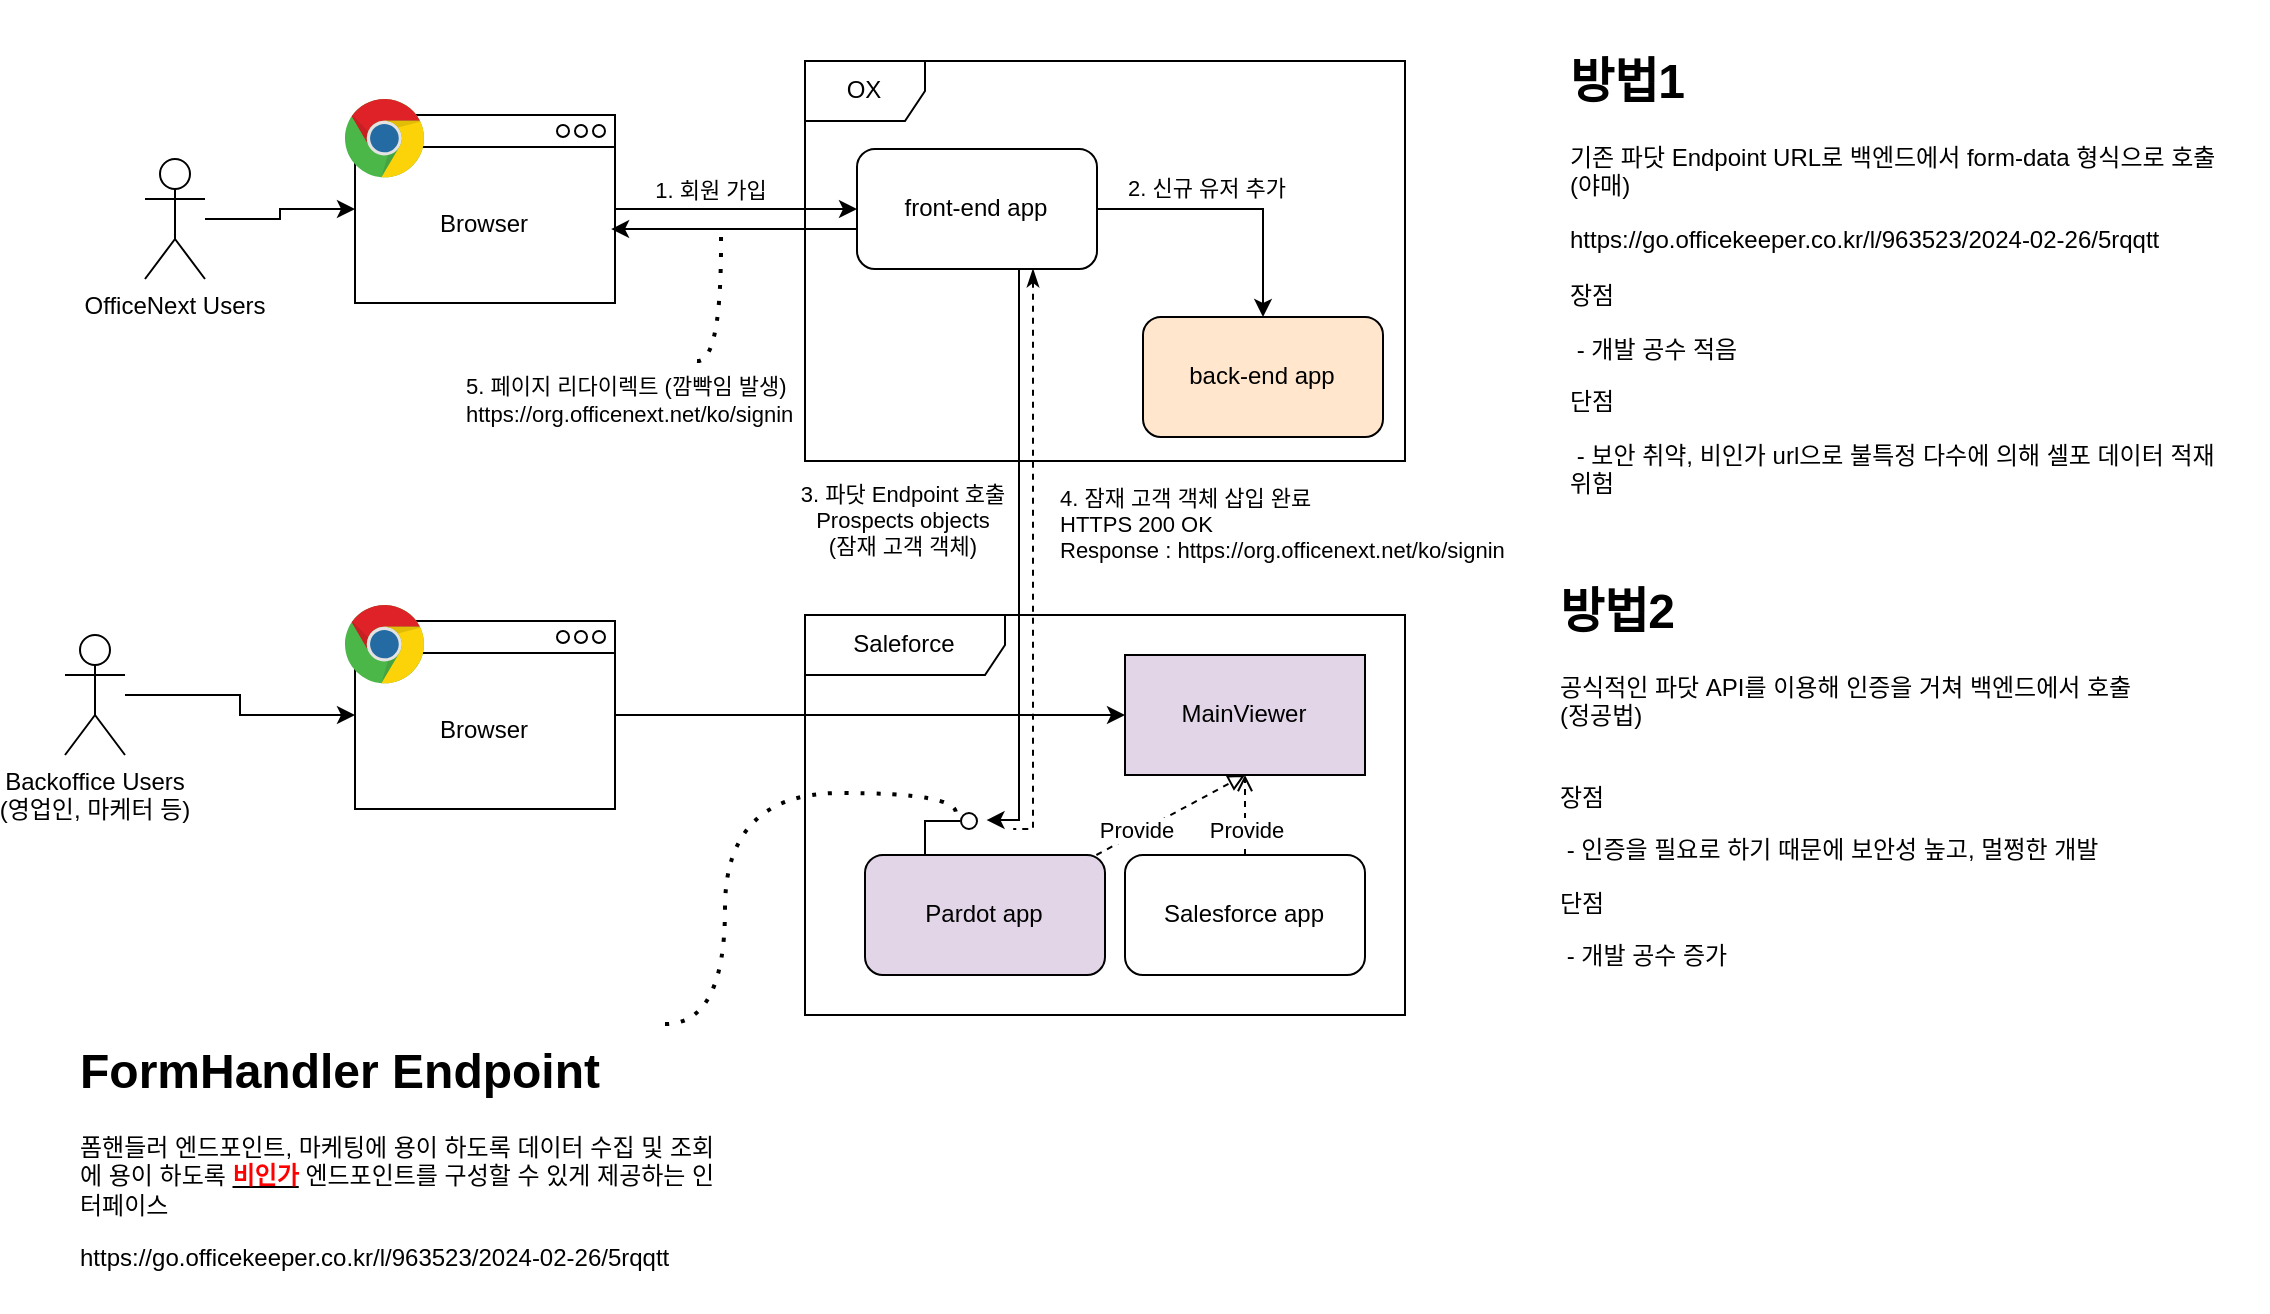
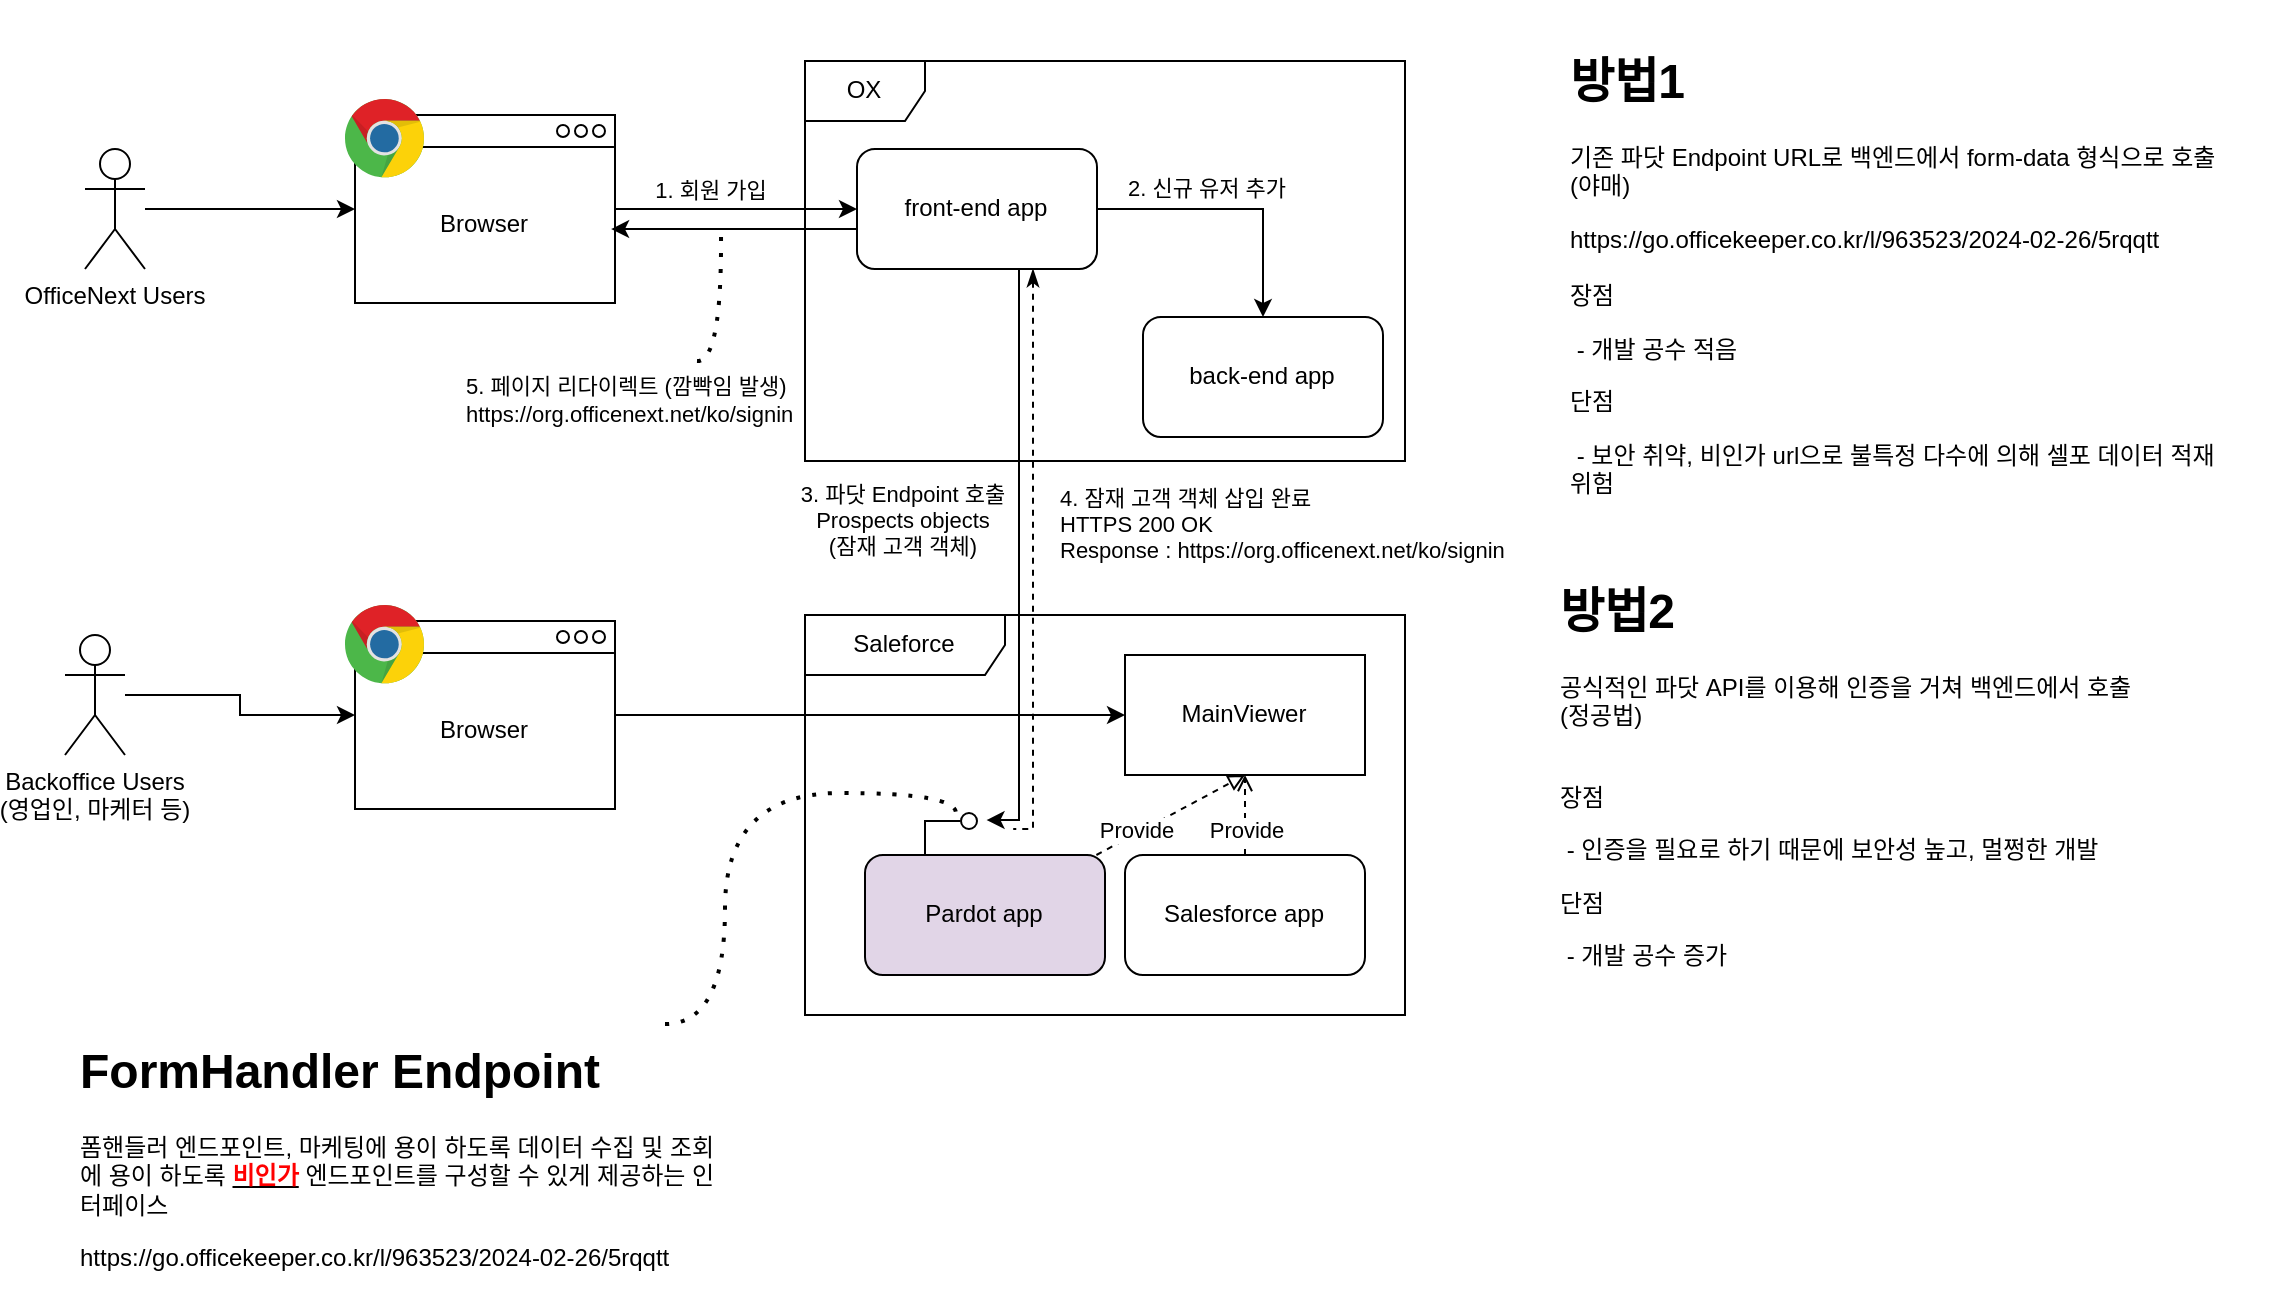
- <mxCell id="24" value="OfficeNext Users" style="shape=umlActor;verticalLabelPosition=bottom;verticalAlign=top;html=1;outlineConnect=0;" vertex="1" parent="1"><mxGeometry x="60" y="79" width="30" height="60" as="geometry" /></mxCell>
+ <mxCell id="24" value="OfficeNext Users" style="shape=umlActor;verticalLabelPosition=bottom;verticalAlign=top;html=1;outlineConnect=0;" vertex="1" parent="1"><mxGeometry x="30" y="74" width="30" height="60" as="geometry" /></mxCell>
- <mxCell id="41" value="back-end app" style="rounded=1;whiteSpace=wrap;html=1;fillColor=#ffe6cc;" vertex="1" parent="1"><mxGeometry x="559" y="158" width="120" height="60" as="geometry" /></mxCell>
+ <mxCell id="41" value="back-end app" style="rounded=1;whiteSpace=wrap;html=1;" vertex="1" parent="1"><mxGeometry x="559" y="158" width="120" height="60" as="geometry" /></mxCell>
- <mxCell id="11" value="MainViewer" style="rounded=1;whiteSpace=wrap;html=1;arcSize=0;fillColor=#e1d5e7;" vertex="1" parent="1"><mxGeometry x="550" y="327" width="120" height="60" as="geometry" /></mxCell>
+ <mxCell id="11" value="MainViewer" style="rounded=1;whiteSpace=wrap;html=1;arcSize=0;" vertex="1" parent="1"><mxGeometry x="550" y="327" width="120" height="60" as="geometry" /></mxCell>
